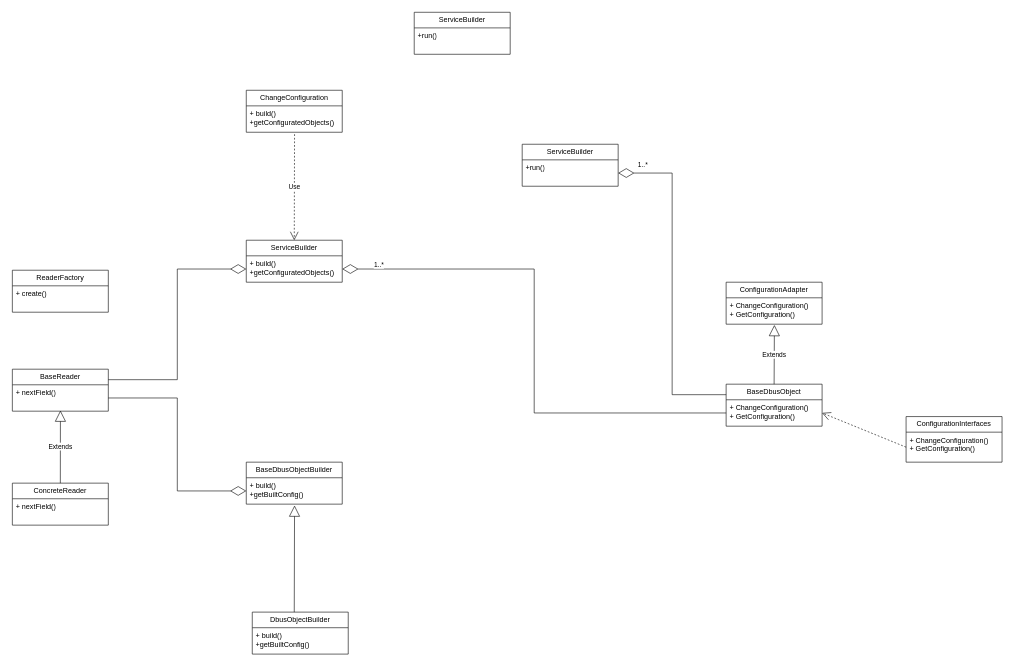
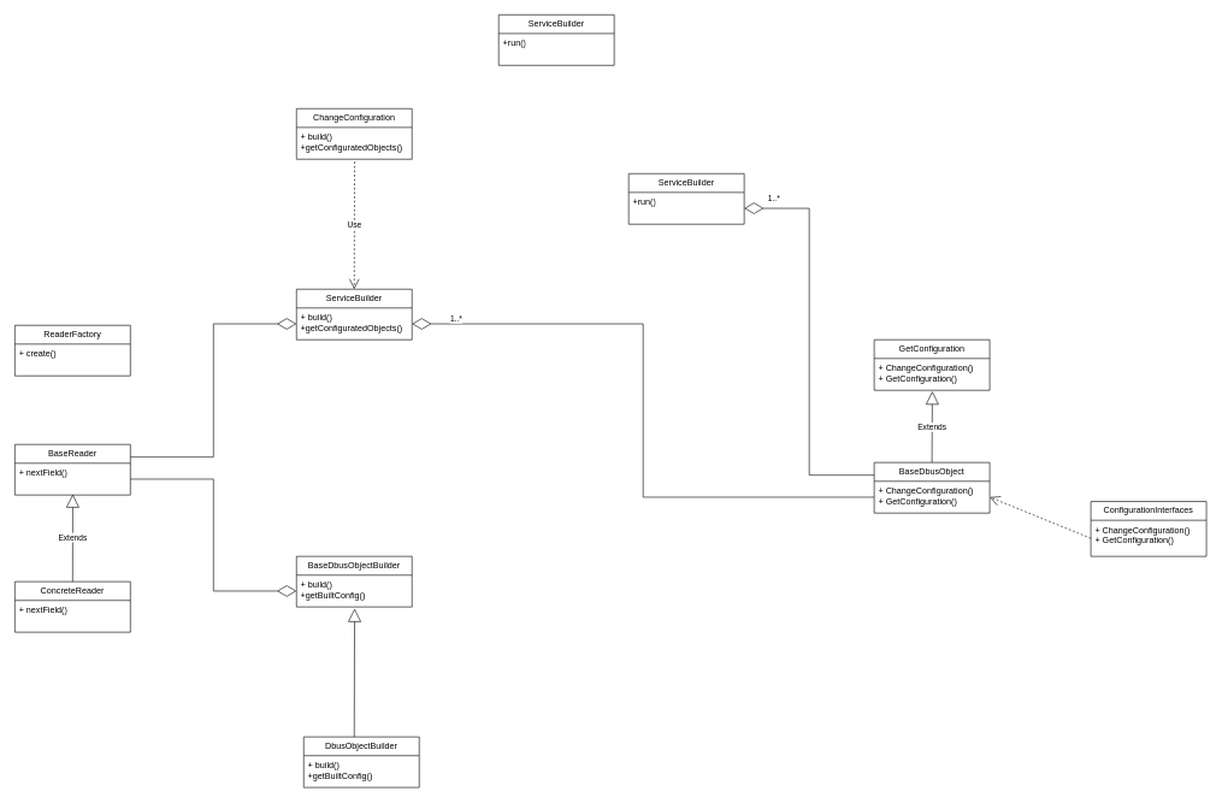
- <mxCell id="2" value="ConfigurationAdapter" style="swimlane;fontStyle=0;childLayout=stackLayout;horizontal=1;startSize=26;fillColor=none;horizontalStack=0;resizeParent=1;resizeParentMax=0;resizeLast=0;collapsible=1;marginBottom=0;whiteSpace=wrap;html=1;" vertex="1" parent="1"><mxGeometry x="1210" y="470" width="160" height="70" as="geometry" /></mxCell>
+ <mxCell id="2" value="GetConfiguration" style="swimlane;fontStyle=0;childLayout=stackLayout;horizontal=1;startSize=26;fillColor=none;horizontalStack=0;resizeParent=1;resizeParentMax=0;resizeLast=0;collapsible=1;marginBottom=0;whiteSpace=wrap;html=1;" vertex="1" parent="1"><mxGeometry x="1210" y="470" width="160" height="70" as="geometry" /></mxCell>
